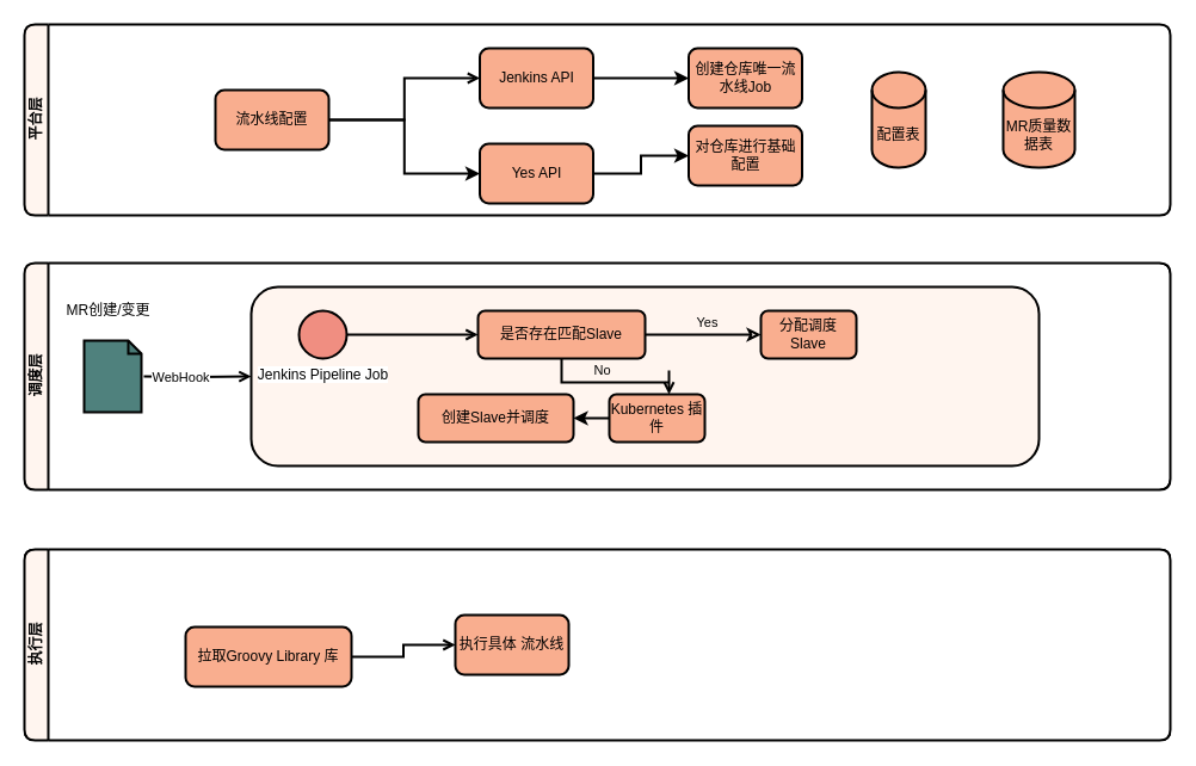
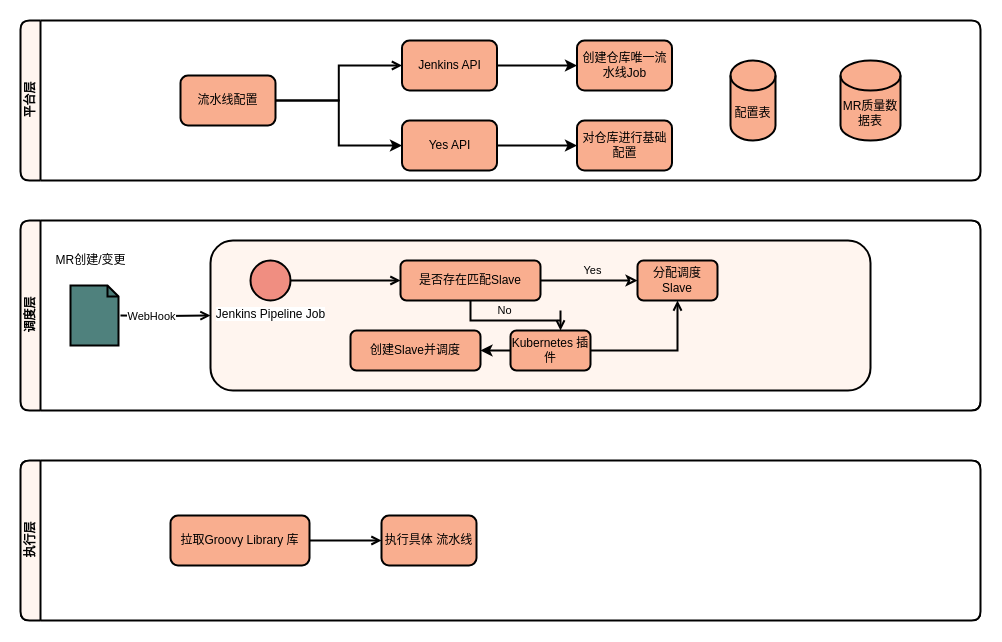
- <mxCell id="15" value="对仓库进行基础配置" style="shape=ext;rounded=1;html=1;whiteSpace=wrap;fontFamily=Helvetica;fontSize=12;fontColor=#000000;align=center;strokeColor=#000000;strokeWidth=2;fillColor=#F9AE8F;" vertex="1" parent="4"><mxGeometry x="556.5" y="85" width="95" height="50" as="geometry" /></mxCell>
+ <mxCell id="15" value="对仓库进行基础配置" style="shape=ext;rounded=1;html=1;whiteSpace=wrap;fontFamily=Helvetica;fontSize=12;fontColor=#000000;align=center;strokeColor=#000000;strokeWidth=2;fillColor=#F9AE8F;" vertex="1" parent="4"><mxGeometry x="556.5" y="100" width="95" height="50" as="geometry" /></mxCell>
+ <mxCell id="31" style="edgeStyle=orthogonalEdgeStyle;rounded=0;orthogonalLoop=1;jettySize=auto;html=1;entryX=0.5;entryY=1;entryDx=0;entryDy=0;strokeWidth=2;endArrow=open;endFill=0;exitX=1;exitY=0.5;exitDx=0;exitDy=0;" parent="1" source="25" target="30" edge="1"><mxGeometry relative="1" as="geometry"><mxPoint x="600" y="350" as="sourcePoint" /></mxGeometry></mxCell>
- <mxCell id="33" value="拉取Groovy Library 库" style="shape=ext;rounded=1;html=1;whiteSpace=wrap;fontFamily=Helvetica;fontSize=12;fontColor=#000000;align=center;strokeColor=#000000;strokeWidth=2;fillColor=#F9AE8F;" parent="1" vertex="1"><mxGeometry x="155" y="525" width="139" height="50" as="geometry" /></mxCell>
+ <mxCell id="33" value="拉取Groovy Library 库" style="shape=ext;rounded=1;html=1;whiteSpace=wrap;fontFamily=Helvetica;fontSize=12;fontColor=#000000;align=center;strokeColor=#000000;strokeWidth=2;fillColor=#F9AE8F;" parent="1" vertex="1"><mxGeometry x="170" y="515" width="139" height="50" as="geometry" /></mxCell>
